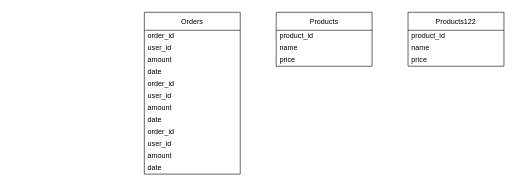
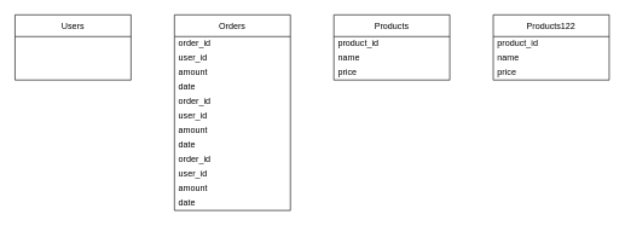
+ <mxCell id="2" value="Users" style="shape=swimlane;startSize=30;swimlaneLine=1;" vertex="1" parent="1"><mxGeometry x="20" y="20" width="160" height="90" as="geometry" /></mxCell>
